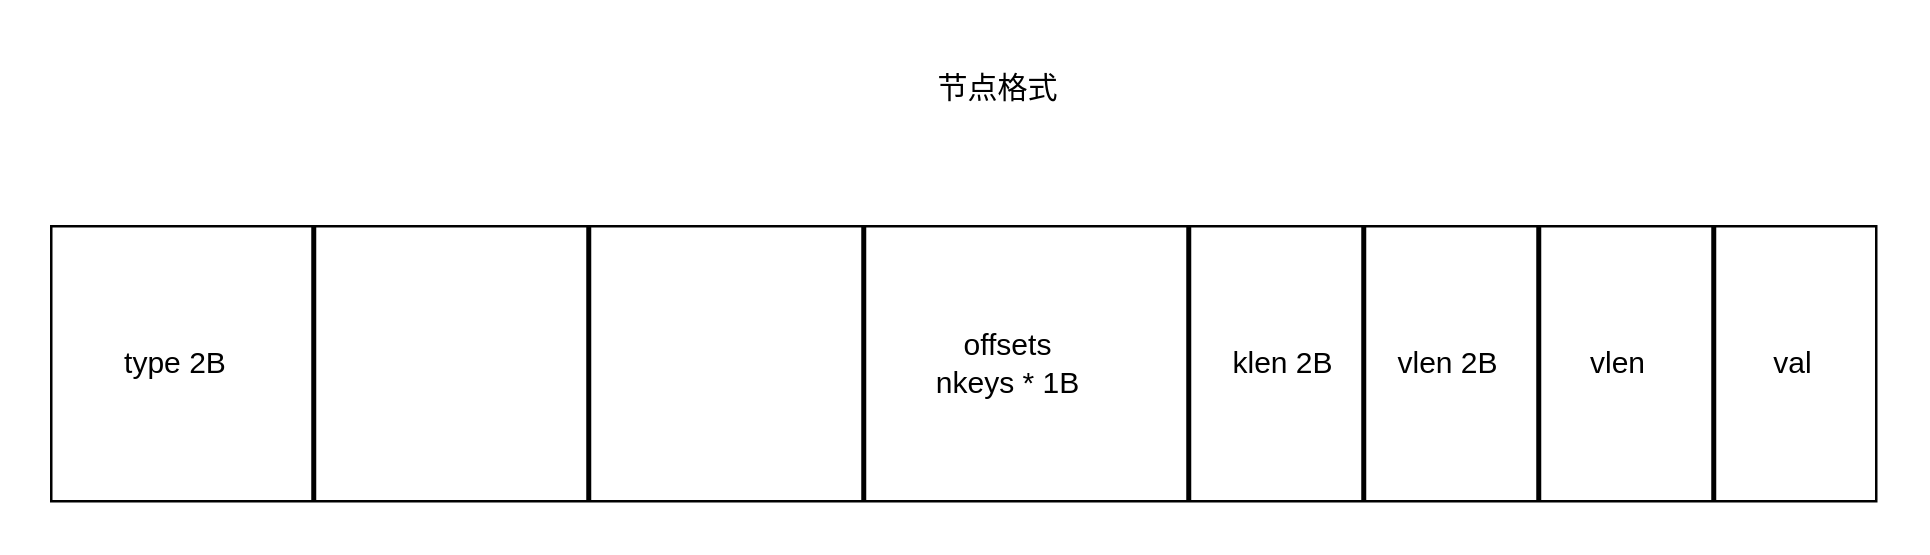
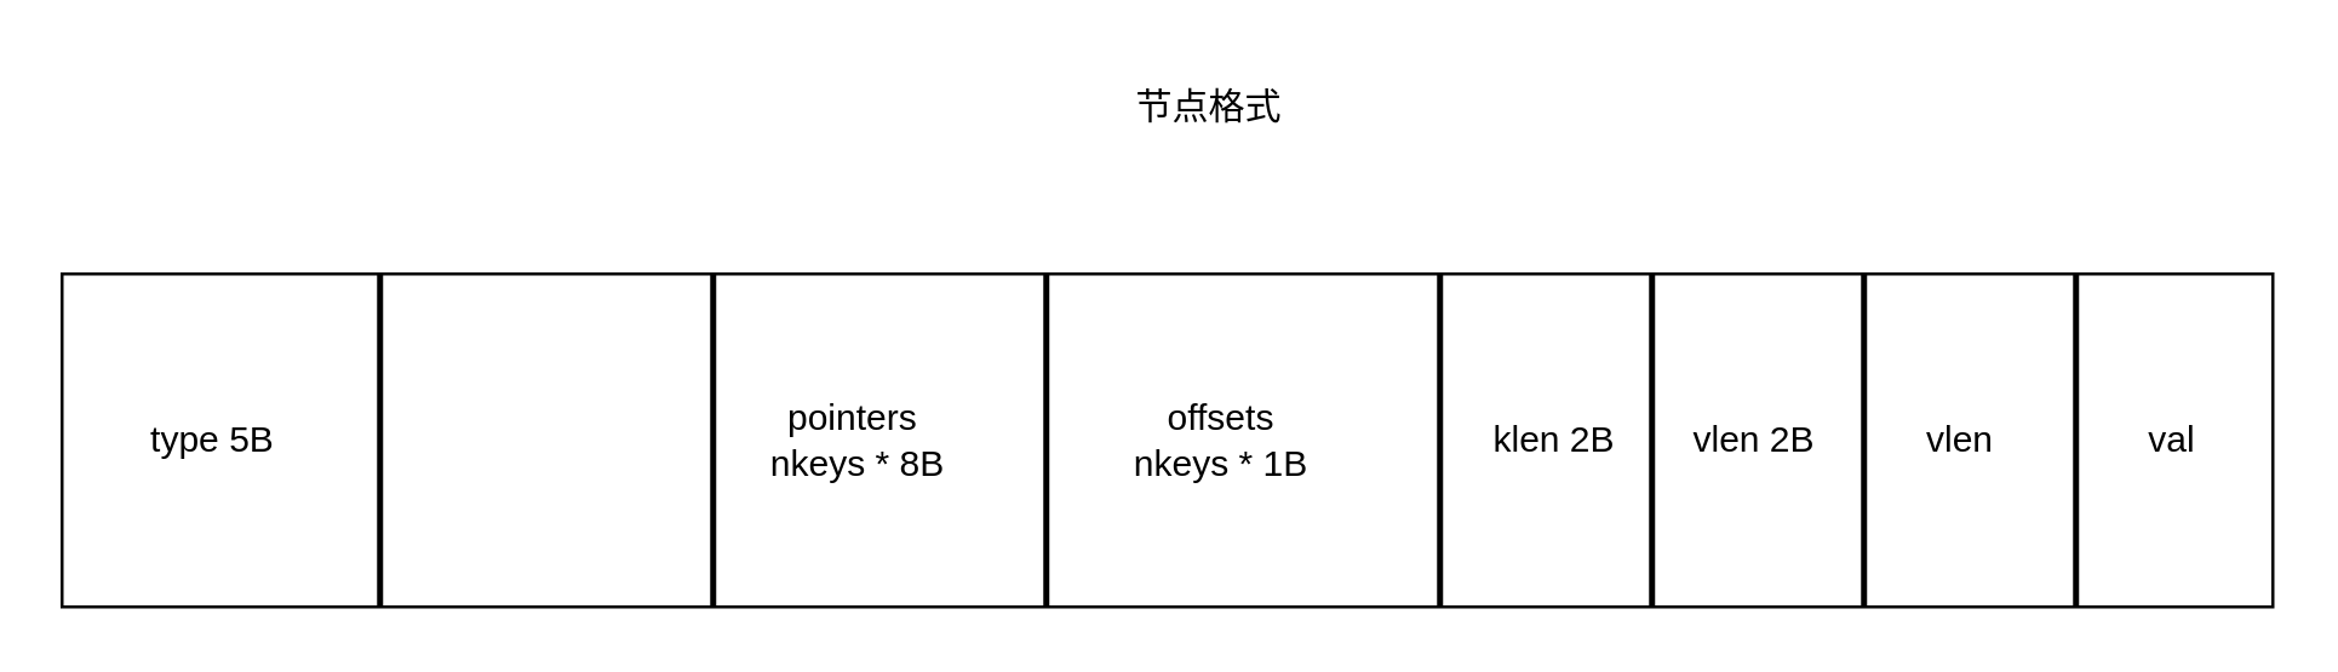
- <mxCell id="8" value="type 2B" style="text;html=1;strokeColor=none;fillColor=none;align=center;verticalAlign=middle;whiteSpace=wrap;rounded=0;" vertex="1" parent="1"><mxGeometry x="40" y="130" width="60" height="30" as="geometry" /></mxCell>
+ <mxCell id="8" value="type 5B" style="text;html=1;strokeColor=none;fillColor=none;align=center;verticalAlign=middle;whiteSpace=wrap;rounded=0;" vertex="1" parent="1"><mxGeometry x="40" y="130" width="60" height="30" as="geometry" /></mxCell>
+ <mxCell id="9" value="pointers&amp;nbsp; nkeys * 8B" style="text;html=1;strokeColor=none;fillColor=none;align=center;verticalAlign=middle;whiteSpace=wrap;rounded=0;" vertex="1" parent="1"><mxGeometry x="250" y="130" width="66" height="30" as="geometry" /></mxCell>
